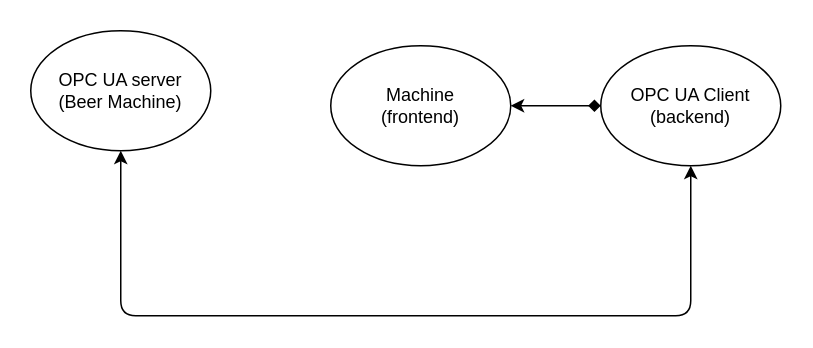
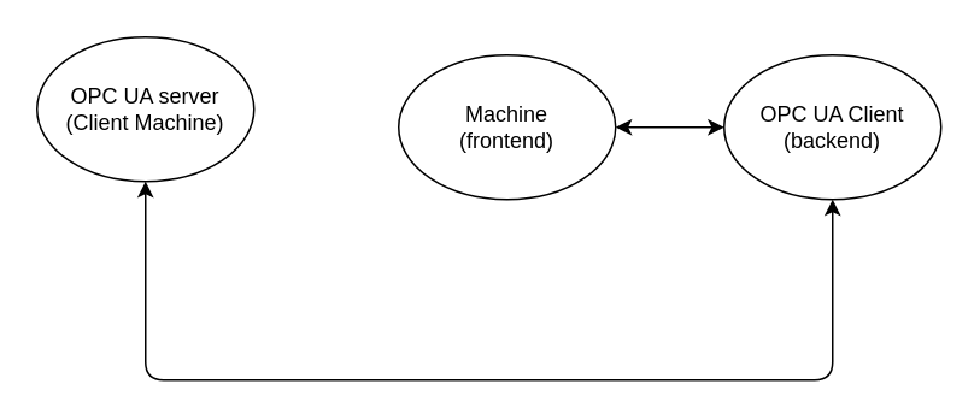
- <mxCell id="2" value="OPC UA server&lt;br&gt;(Beer Machine)" style="ellipse;whiteSpace=wrap;html=1;" vertex="1" parent="1"><mxGeometry x="20" y="20" width="120" height="80" as="geometry" /></mxCell>
+ <mxCell id="2" value="OPC UA server&lt;br&gt;(Client Machine)" style="ellipse;whiteSpace=wrap;html=1;" vertex="1" parent="1"><mxGeometry x="20" y="20" width="120" height="80" as="geometry" /></mxCell>
- <mxCell id="6" value="" style="endArrow=diamond;startArrow=classic;html=1;entryX=0;entryY=0.5;entryDx=0;entryDy=0;exitX=1;exitY=0.5;exitDx=0;exitDy=0;" edge="1" parent="1" source="4" target="3"><mxGeometry width="50" height="50" relative="1" as="geometry"><mxPoint x="290" y="220" as="sourcePoint" /><mxPoint x="340" y="170" as="targetPoint" /></mxGeometry></mxCell>
+ <mxCell id="6" value="" style="endArrow=classic;startArrow=classic;html=1;entryX=0;entryY=0.5;entryDx=0;entryDy=0;exitX=1;exitY=0.5;exitDx=0;exitDy=0;" edge="1" parent="1" source="4" target="3"><mxGeometry width="50" height="50" relative="1" as="geometry"><mxPoint x="290" y="220" as="sourcePoint" /><mxPoint x="340" y="170" as="targetPoint" /></mxGeometry></mxCell>
